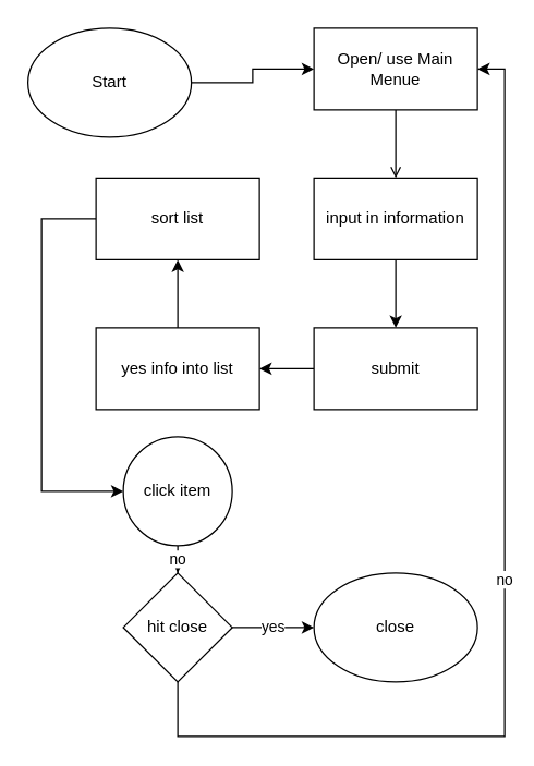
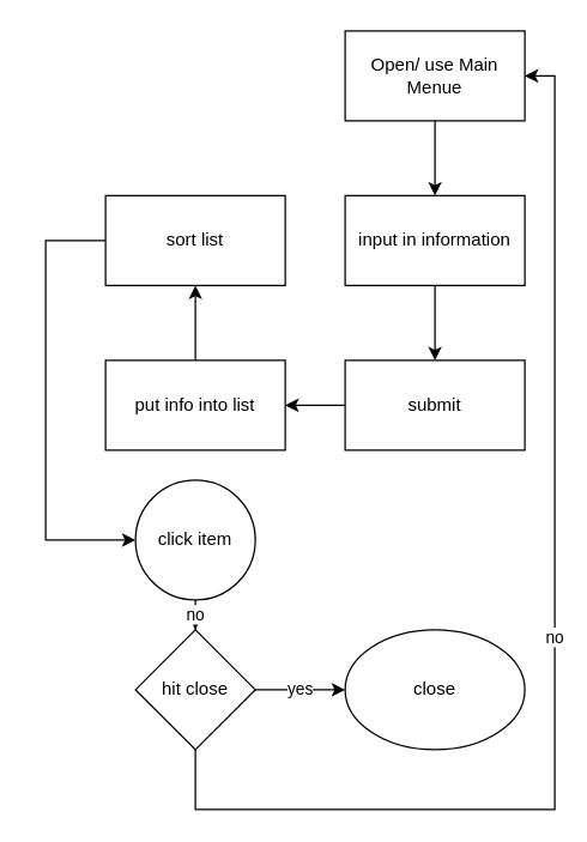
- <mxCell id="2" value="" style="edgeStyle=orthogonalEdgeStyle;rounded=0;orthogonalLoop=1;jettySize=auto;html=1;" parent="1" source="3" target="5" edge="1"><mxGeometry relative="1" as="geometry" /></mxCell>
- <mxCell id="3" value="Start" style="ellipse;whiteSpace=wrap;html=1;" parent="1" vertex="1"><mxGeometry width="120" height="80" as="geometry" x="20" y="20" /></mxCell>
- <mxCell id="4" value="" style="edgeStyle=orthogonalEdgeStyle;rounded=0;orthogonalLoop=1;jettySize=auto;html=1;endArrow=open;" edge="1" parent="1" source="5" target="12"><mxGeometry relative="1" as="geometry" /></mxCell>
+ <mxCell id="4" value="" style="edgeStyle=orthogonalEdgeStyle;rounded=0;orthogonalLoop=1;jettySize=auto;html=1;" edge="1" parent="1" source="5" target="12"><mxGeometry relative="1" as="geometry" /></mxCell>
- <mxCell id="16" value="yes info into list" style="rounded=0;whiteSpace=wrap;html=1;" vertex="1" parent="1"><mxGeometry x="70" y="240" width="120" height="60" as="geometry" /></mxCell>
+ <mxCell id="16" value="put info into list" style="rounded=0;whiteSpace=wrap;html=1;" vertex="1" parent="1"><mxGeometry x="70" y="240" width="120" height="60" as="geometry" /></mxCell>
